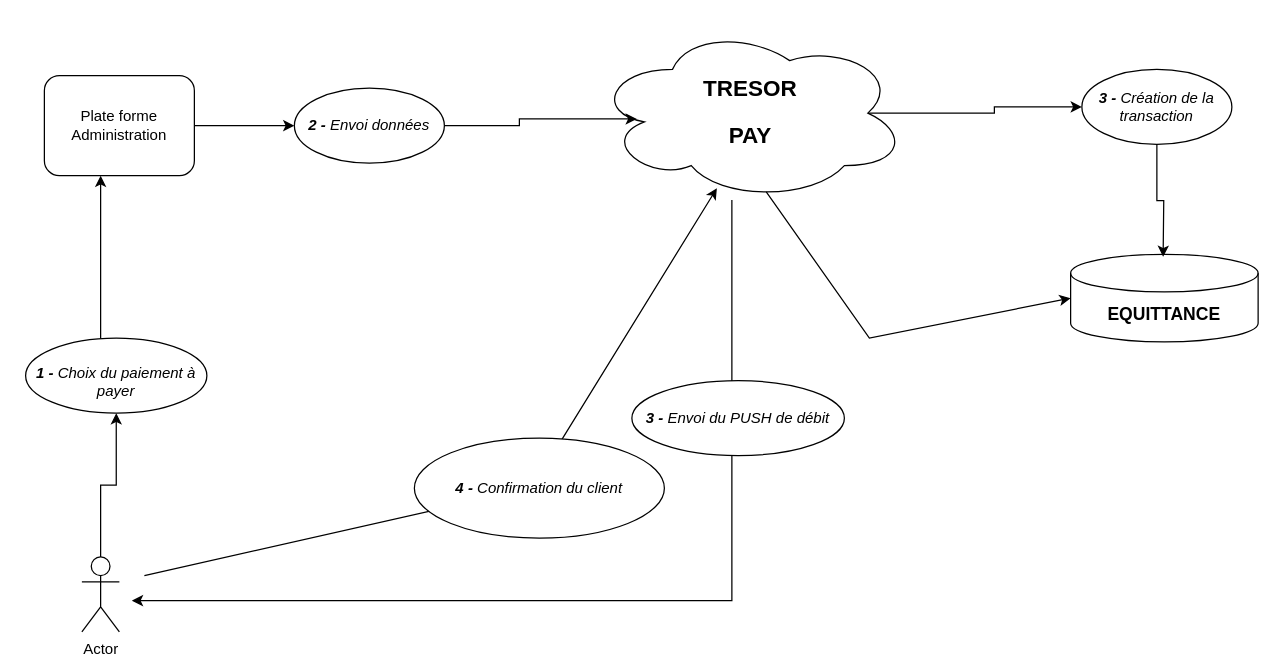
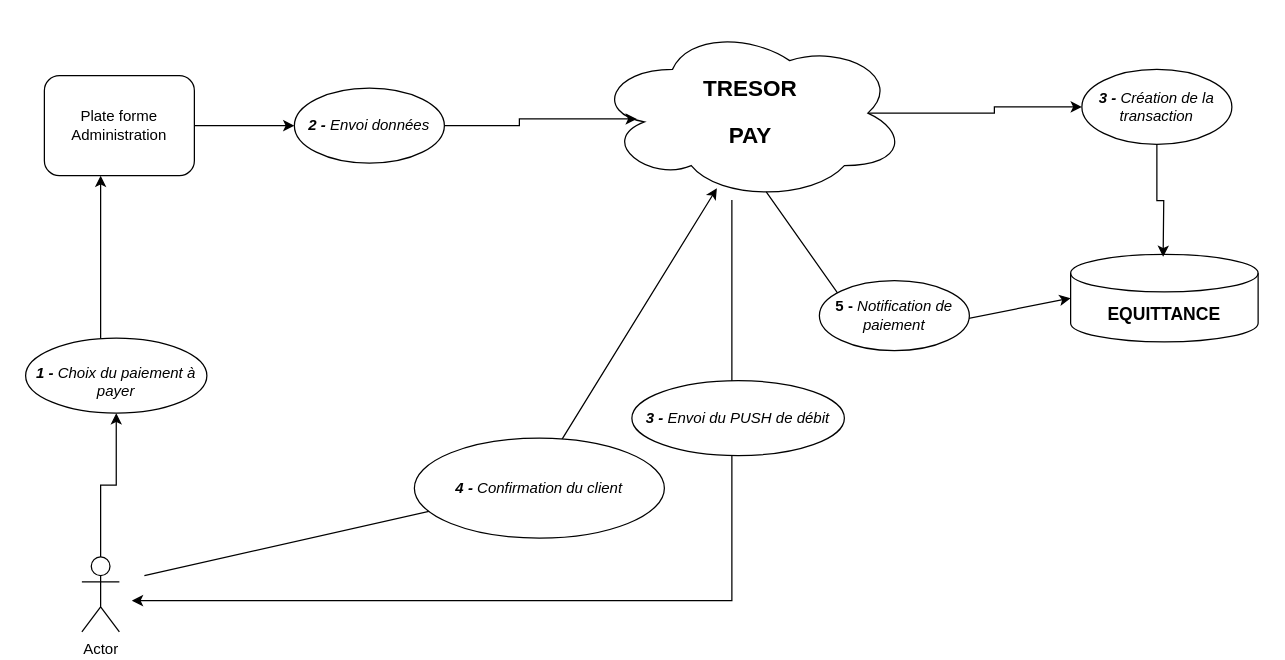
+ <mxCell id="20" value="&lt;b&gt;5 - &lt;/b&gt;&lt;i&gt;Notification de paiement&lt;/i&gt;" style="ellipse;whiteSpace=wrap;html=1;" vertex="1" parent="1"><mxGeometry x="655" y="224" width="120" height="56" as="geometry" /></mxCell>
